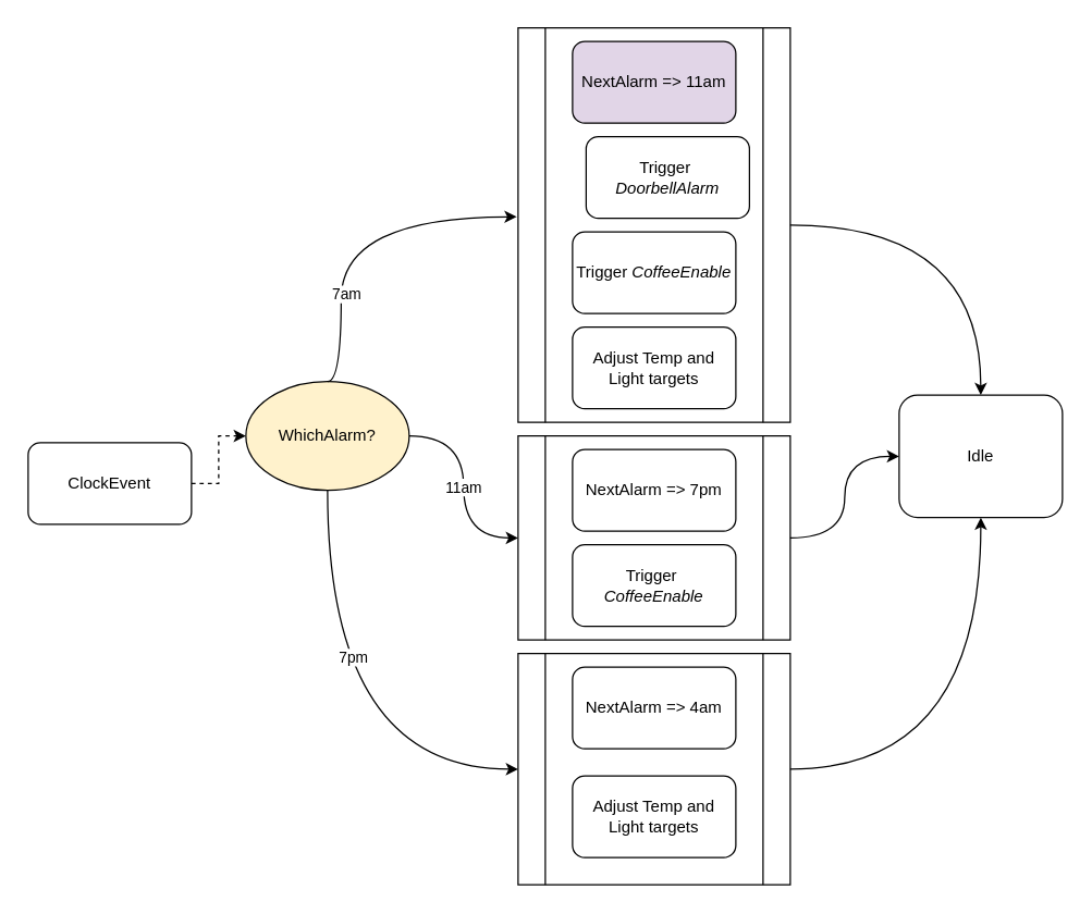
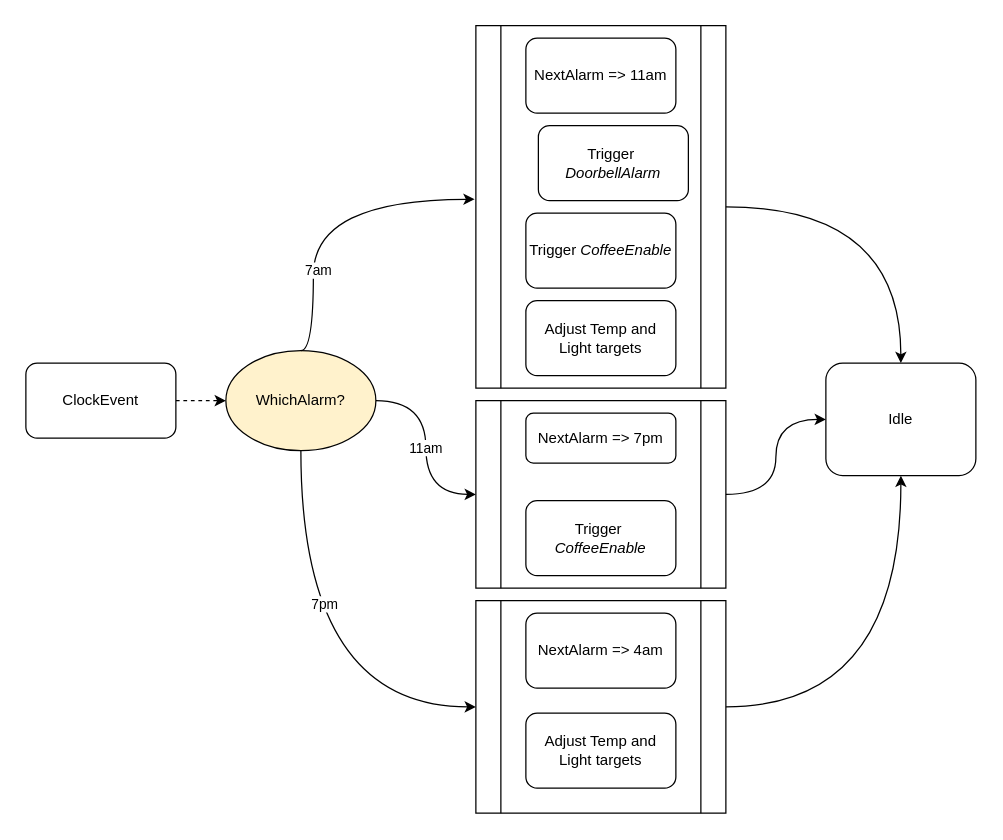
- <mxCell id="8" value="NextAlarm =&amp;gt; 11am" style="rounded=1;whiteSpace=wrap;html=1;fillColor=#e1d5e7;" parent="1" vertex="1"><mxGeometry x="420" y="30" width="120" height="60" as="geometry" /></mxCell>
+ <mxCell id="8" value="NextAlarm =&amp;gt; 11am" style="rounded=1;whiteSpace=wrap;html=1;" parent="1" vertex="1"><mxGeometry x="420" y="30" width="120" height="60" as="geometry" /></mxCell>
- <mxCell id="3" value="ClockEvent" style="rounded=1;whiteSpace=wrap;html=1;" parent="1" vertex="1"><mxGeometry x="20" y="325" width="120" height="60" as="geometry" /></mxCell>
+ <mxCell id="3" value="ClockEvent" style="rounded=1;whiteSpace=wrap;html=1;" parent="1" vertex="1"><mxGeometry x="20" y="290" width="120" height="60" as="geometry" /></mxCell>
- <mxCell id="9" value="NextAlarm =&amp;gt; 7pm" style="rounded=1;whiteSpace=wrap;html=1;" parent="1" vertex="1"><mxGeometry x="420" y="330" width="120" height="60" as="geometry" /></mxCell>
+ <mxCell id="9" value="NextAlarm =&amp;gt; 7pm" style="rounded=1;whiteSpace=wrap;html=1;" parent="1" vertex="1"><mxGeometry x="420" y="330" width="120" height="40" as="geometry" /></mxCell>
